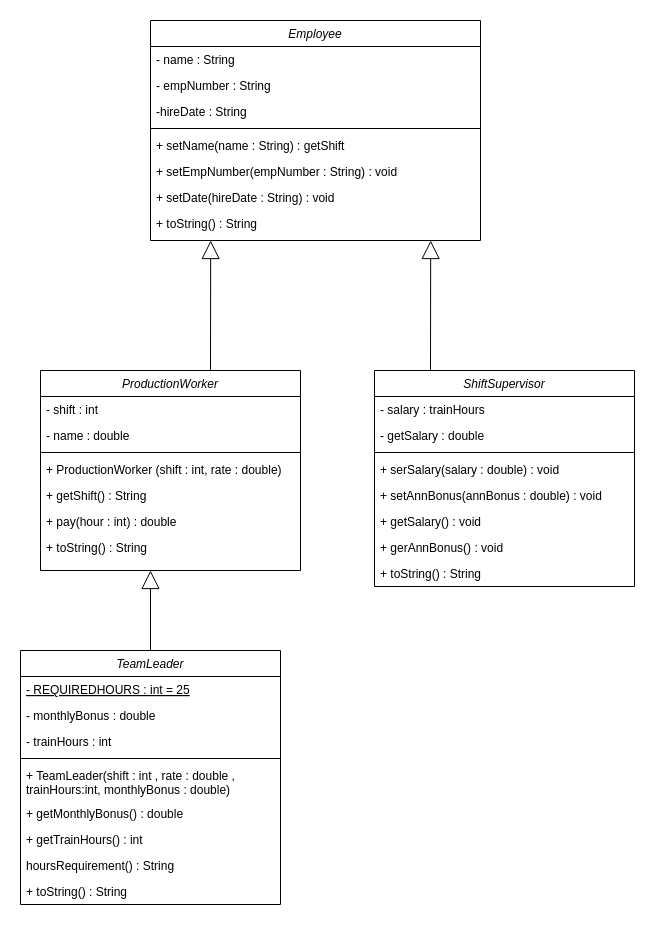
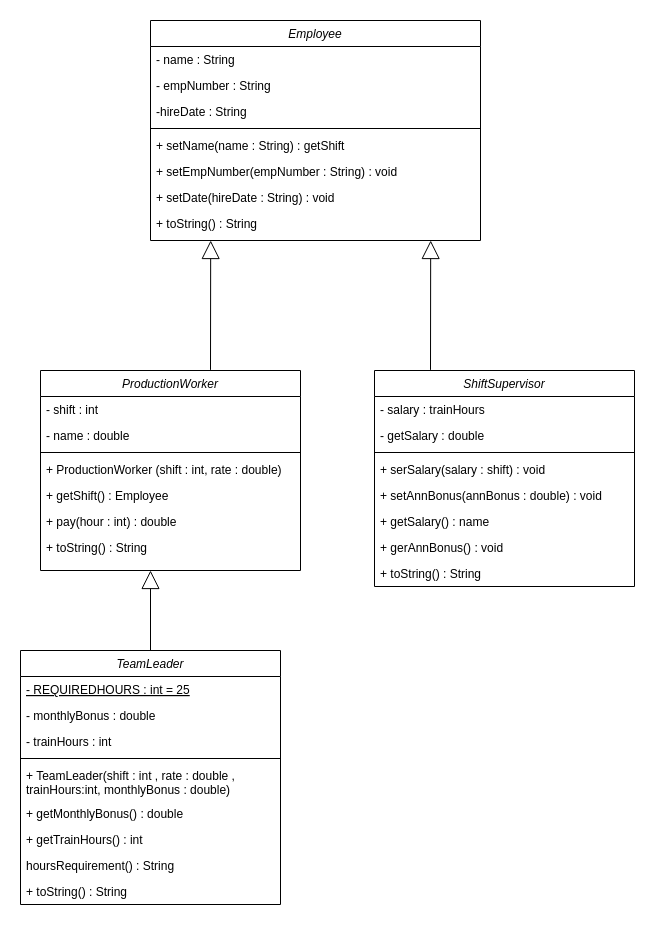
- <mxCell id="23" value="+ serSalary(salary : double) : void" style="text;align=left;verticalAlign=top;spacingLeft=4;spacingRight=4;overflow=hidden;rotatable=0;points=[[0,0.5],[1,0.5]];portConstraint=eastwest;" vertex="1" parent="19"><mxGeometry y="86" width="260" height="26" as="geometry" /></mxCell>
+ <mxCell id="23" value="+ serSalary(salary : shift) : void" style="text;align=left;verticalAlign=top;spacingLeft=4;spacingRight=4;overflow=hidden;rotatable=0;points=[[0,0.5],[1,0.5]];portConstraint=eastwest;" vertex="1" parent="19"><mxGeometry y="86" width="260" height="26" as="geometry" /></mxCell>
- <mxCell id="16" value="+ getShift() : String" style="text;align=left;verticalAlign=top;spacingLeft=4;spacingRight=4;overflow=hidden;rotatable=0;points=[[0,0.5],[1,0.5]];portConstraint=eastwest;" vertex="1" parent="11"><mxGeometry y="112" width="260" height="26" as="geometry" /></mxCell>
+ <mxCell id="16" value="+ getShift() : Employee" style="text;align=left;verticalAlign=top;spacingLeft=4;spacingRight=4;overflow=hidden;rotatable=0;points=[[0,0.5],[1,0.5]];portConstraint=eastwest;" vertex="1" parent="11"><mxGeometry y="112" width="260" height="26" as="geometry" /></mxCell>
- <mxCell id="25" value="+ getSalary() : void" style="text;align=left;verticalAlign=top;spacingLeft=4;spacingRight=4;overflow=hidden;rotatable=0;points=[[0,0.5],[1,0.5]];portConstraint=eastwest;" vertex="1" parent="19"><mxGeometry y="138" width="260" height="26" as="geometry" /></mxCell>
+ <mxCell id="25" value="+ getSalary() : name" style="text;align=left;verticalAlign=top;spacingLeft=4;spacingRight=4;overflow=hidden;rotatable=0;points=[[0,0.5],[1,0.5]];portConstraint=eastwest;" vertex="1" parent="19"><mxGeometry y="138" width="260" height="26" as="geometry" /></mxCell>
